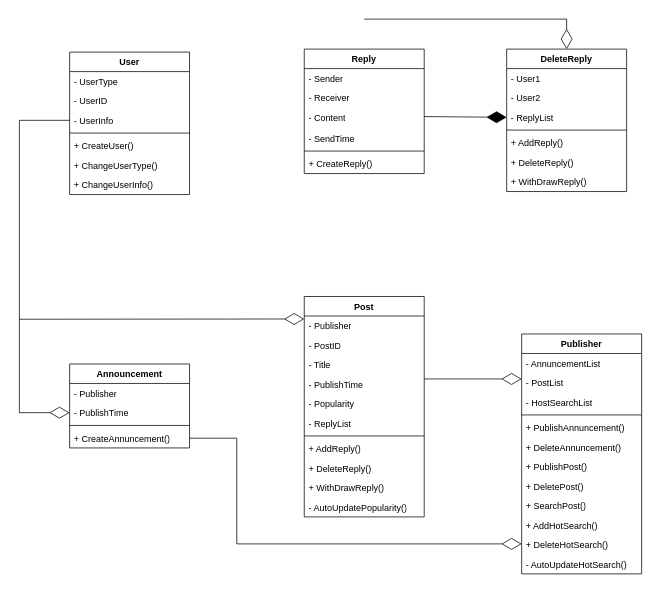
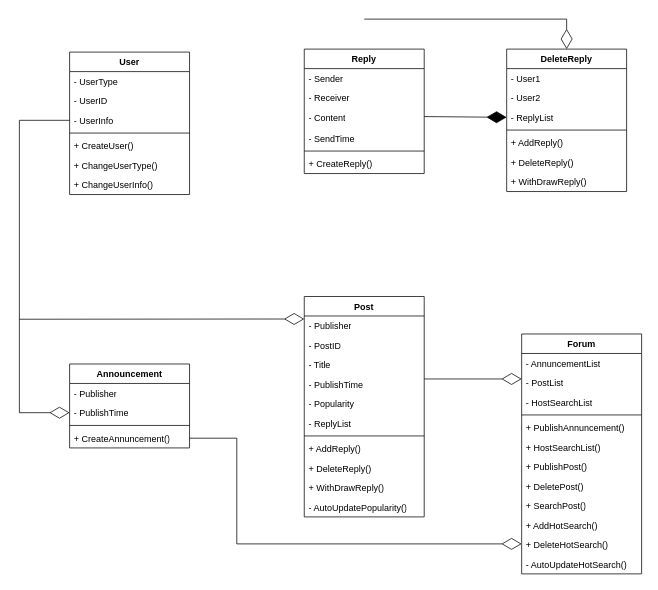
- <mxCell id="17" value="Publisher" style="swimlane;fontStyle=1;align=center;verticalAlign=top;childLayout=stackLayout;horizontal=1;startSize=26;horizontalStack=0;resizeParent=1;resizeParentMax=0;resizeLast=0;collapsible=1;marginBottom=0;whiteSpace=wrap;html=1;" parent="1" vertex="1"><mxGeometry x="690" y="440" width="160" height="320" as="geometry" /></mxCell>
+ <mxCell id="17" value="Forum" style="swimlane;fontStyle=1;align=center;verticalAlign=top;childLayout=stackLayout;horizontal=1;startSize=26;horizontalStack=0;resizeParent=1;resizeParentMax=0;resizeLast=0;collapsible=1;marginBottom=0;whiteSpace=wrap;html=1;" parent="1" vertex="1"><mxGeometry x="690" y="440" width="160" height="320" as="geometry" /></mxCell>
- <mxCell id="23" value="+ DeleteAnnuncement()" style="text;strokeColor=none;fillColor=none;align=left;verticalAlign=top;spacingLeft=4;spacingRight=4;overflow=hidden;rotatable=0;points=[[0,0.5],[1,0.5]];portConstraint=eastwest;whiteSpace=wrap;html=1;" parent="17" vertex="1"><mxGeometry y="138" width="160" height="26" as="geometry" /></mxCell>
+ <mxCell id="23" value="+ HostSearchList()" style="text;strokeColor=none;fillColor=none;align=left;verticalAlign=top;spacingLeft=4;spacingRight=4;overflow=hidden;rotatable=0;points=[[0,0.5],[1,0.5]];portConstraint=eastwest;whiteSpace=wrap;html=1;" parent="17" vertex="1"><mxGeometry y="138" width="160" height="26" as="geometry" /></mxCell>
